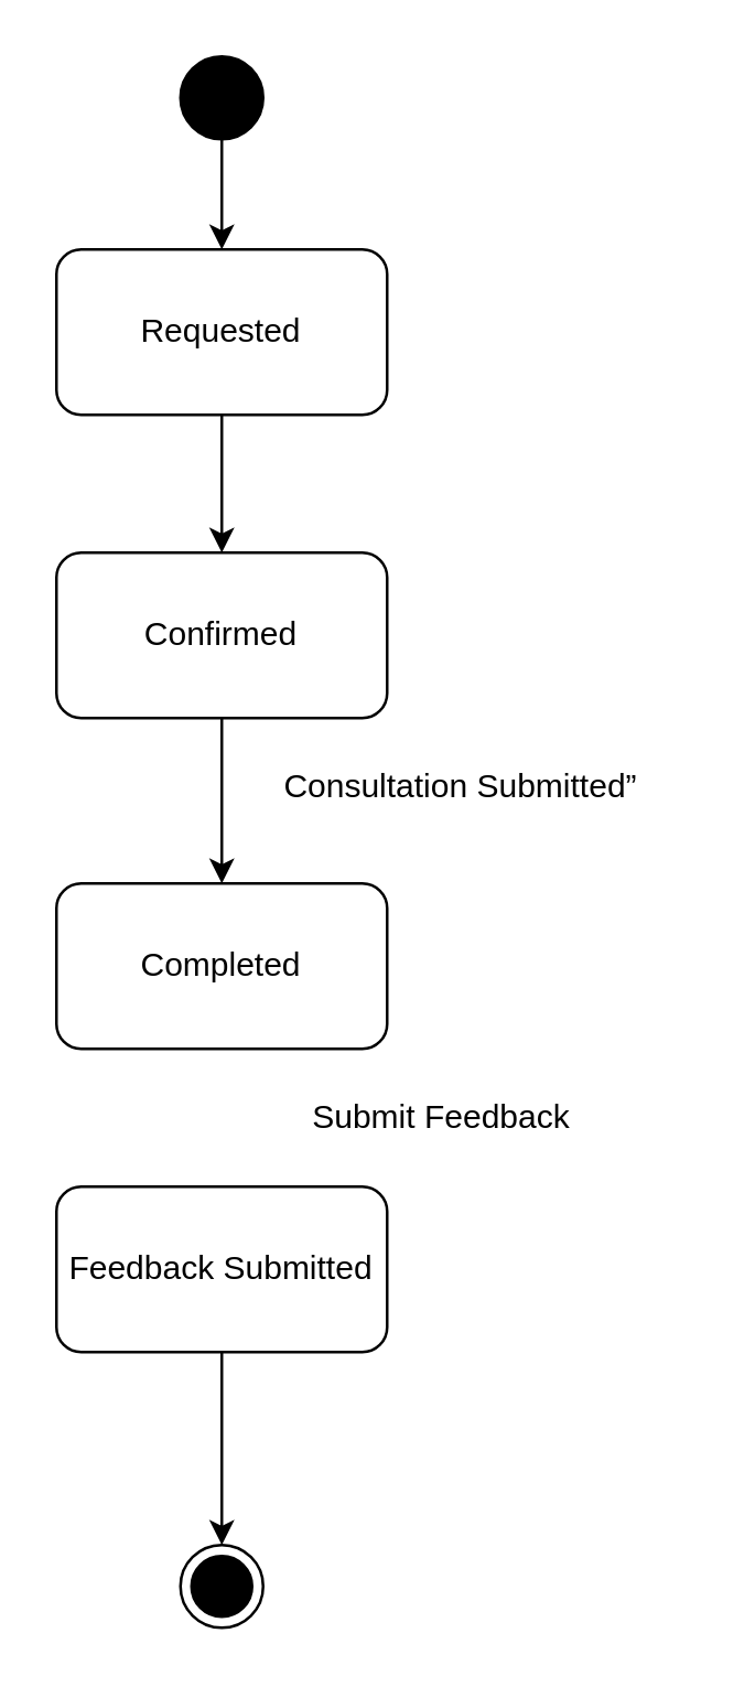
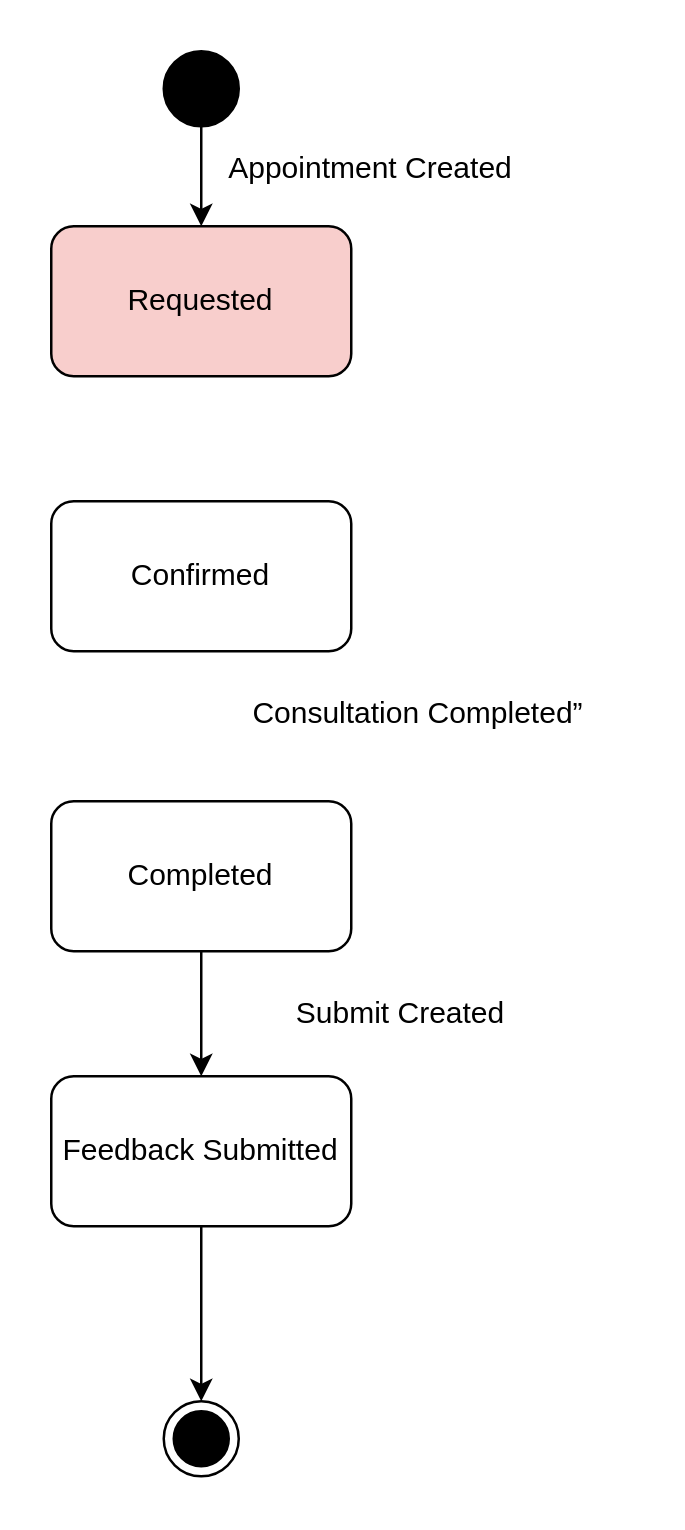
+ <mxCell id="13" value="Appointment Created" style="text;strokeColor=none;align=center;fillColor=none;html=1;verticalAlign=middle;whiteSpace=wrap;rounded=0;" vertex="1" parent="1"><mxGeometry x="83" y="52" width="130" height="30" as="geometry" /></mxCell>
- <mxCell id="6" value="Requested" style="rounded=1;whiteSpace=wrap;html=1;" vertex="1" parent="1"><mxGeometry x="20" y="90" width="120" height="60" as="geometry" /></mxCell>
+ <mxCell id="6" value="Requested" style="rounded=1;whiteSpace=wrap;html=1;fillColor=#f8cecc;" vertex="1" parent="1"><mxGeometry x="20" y="90" width="120" height="60" as="geometry" /></mxCell>
- <mxCell id="5" value="" style="edgeStyle=orthogonalEdgeStyle;rounded=0;orthogonalLoop=1;jettySize=auto;html=1;" edge="1" parent="1" source="6" target="8"><mxGeometry relative="1" as="geometry" /></mxCell>
- <mxCell id="14" value="Consultation Submitted”" style="text;strokeColor=none;align=center;fillColor=none;html=1;verticalAlign=middle;whiteSpace=wrap;rounded=0;" vertex="1" parent="1"><mxGeometry x="82" y="270" width="170" height="30" as="geometry" /></mxCell>
+ <mxCell id="14" value="Consultation Completed”" style="text;strokeColor=none;align=center;fillColor=none;html=1;verticalAlign=middle;whiteSpace=wrap;rounded=0;" vertex="1" parent="1"><mxGeometry x="82" y="270" width="170" height="30" as="geometry" /></mxCell>
- <mxCell id="7" value="" style="edgeStyle=orthogonalEdgeStyle;rounded=0;orthogonalLoop=1;jettySize=auto;html=1;" edge="1" parent="1" source="8" target="10"><mxGeometry relative="1" as="geometry" /></mxCell>
+ <mxCell id="9" value="" style="edgeStyle=orthogonalEdgeStyle;rounded=0;orthogonalLoop=1;jettySize=auto;html=1;" edge="1" parent="1" source="10" target="12"><mxGeometry relative="1" as="geometry" /></mxCell>
- <mxCell id="15" value="Submit Feedback" style="text;strokeColor=none;align=center;fillColor=none;html=1;verticalAlign=middle;whiteSpace=wrap;rounded=0;" vertex="1" parent="1"><mxGeometry x="95" y="390" width="130" height="30" as="geometry" /></mxCell>
+ <mxCell id="15" value="Submit Created" style="text;strokeColor=none;align=center;fillColor=none;html=1;verticalAlign=middle;whiteSpace=wrap;rounded=0;" vertex="1" parent="1"><mxGeometry x="95" y="390" width="130" height="30" as="geometry" /></mxCell>
